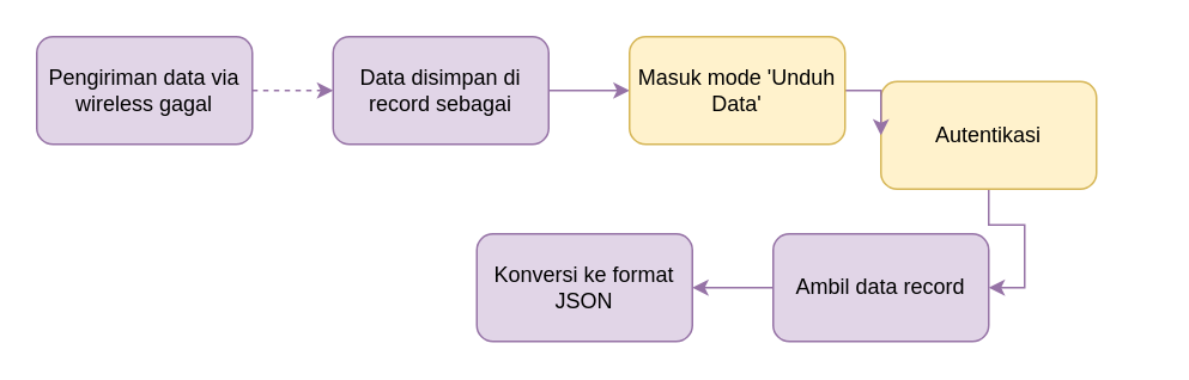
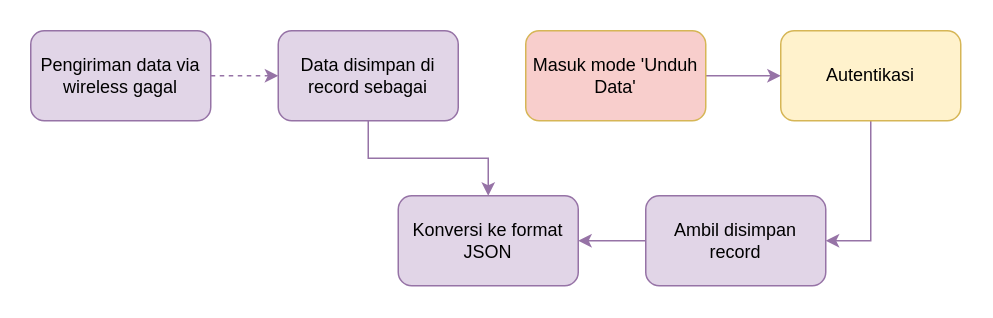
- <mxCell id="4" style="edgeStyle=orthogonalEdgeStyle;rounded=0;orthogonalLoop=1;jettySize=auto;html=1;entryX=0;entryY=0.5;entryDx=0;entryDy=0;fillColor=#e1d5e7;strokeColor=#9673a6;" parent="1" source="5" target="12" edge="1"><mxGeometry relative="1" as="geometry" /></mxCell>
+ <mxCell id="4" style="edgeStyle=orthogonalEdgeStyle;rounded=0;orthogonalLoop=1;jettySize=auto;html=1;fillColor=#e1d5e7;strokeColor=#9673a6;" parent="1" source="5" target="10" edge="1"><mxGeometry relative="1" as="geometry" /></mxCell>
- <mxCell id="12" value="Masuk mode 'Unduh Data'" style="rounded=1;whiteSpace=wrap;html=1;fillColor=#fff2cc;strokeColor=#d6b656;" parent="1" vertex="1"><mxGeometry x="350" y="20" width="120" height="60" as="geometry" /></mxCell>
+ <mxCell id="12" value="Masuk mode 'Unduh Data'" style="rounded=1;whiteSpace=wrap;html=1;fillColor=#f8cecc;strokeColor=#d6b656;" parent="1" vertex="1"><mxGeometry x="350" y="20" width="120" height="60" as="geometry" /></mxCell>
- <mxCell id="7" value="Autentikasi" style="whiteSpace=wrap;html=1;rounded=1;fillColor=#fff2cc;strokeColor=#d6b656;" parent="1" vertex="1"><mxGeometry x="490" y="45" width="120" height="60" as="geometry" /></mxCell>
+ <mxCell id="7" value="Autentikasi" style="whiteSpace=wrap;html=1;rounded=1;fillColor=#fff2cc;strokeColor=#d6b656;" parent="1" vertex="1"><mxGeometry x="520" y="20" width="120" height="60" as="geometry" /></mxCell>
- <mxCell id="9" value="Ambil data record" style="whiteSpace=wrap;html=1;rounded=1;fillColor=#e1d5e7;strokeColor=#9673a6;" parent="1" vertex="1"><mxGeometry x="430" y="130" width="120" height="60" as="geometry" /></mxCell>
+ <mxCell id="9" value="Ambil disimpan record" style="whiteSpace=wrap;html=1;rounded=1;fillColor=#e1d5e7;strokeColor=#9673a6;" parent="1" vertex="1"><mxGeometry x="430" y="130" width="120" height="60" as="geometry" /></mxCell>
